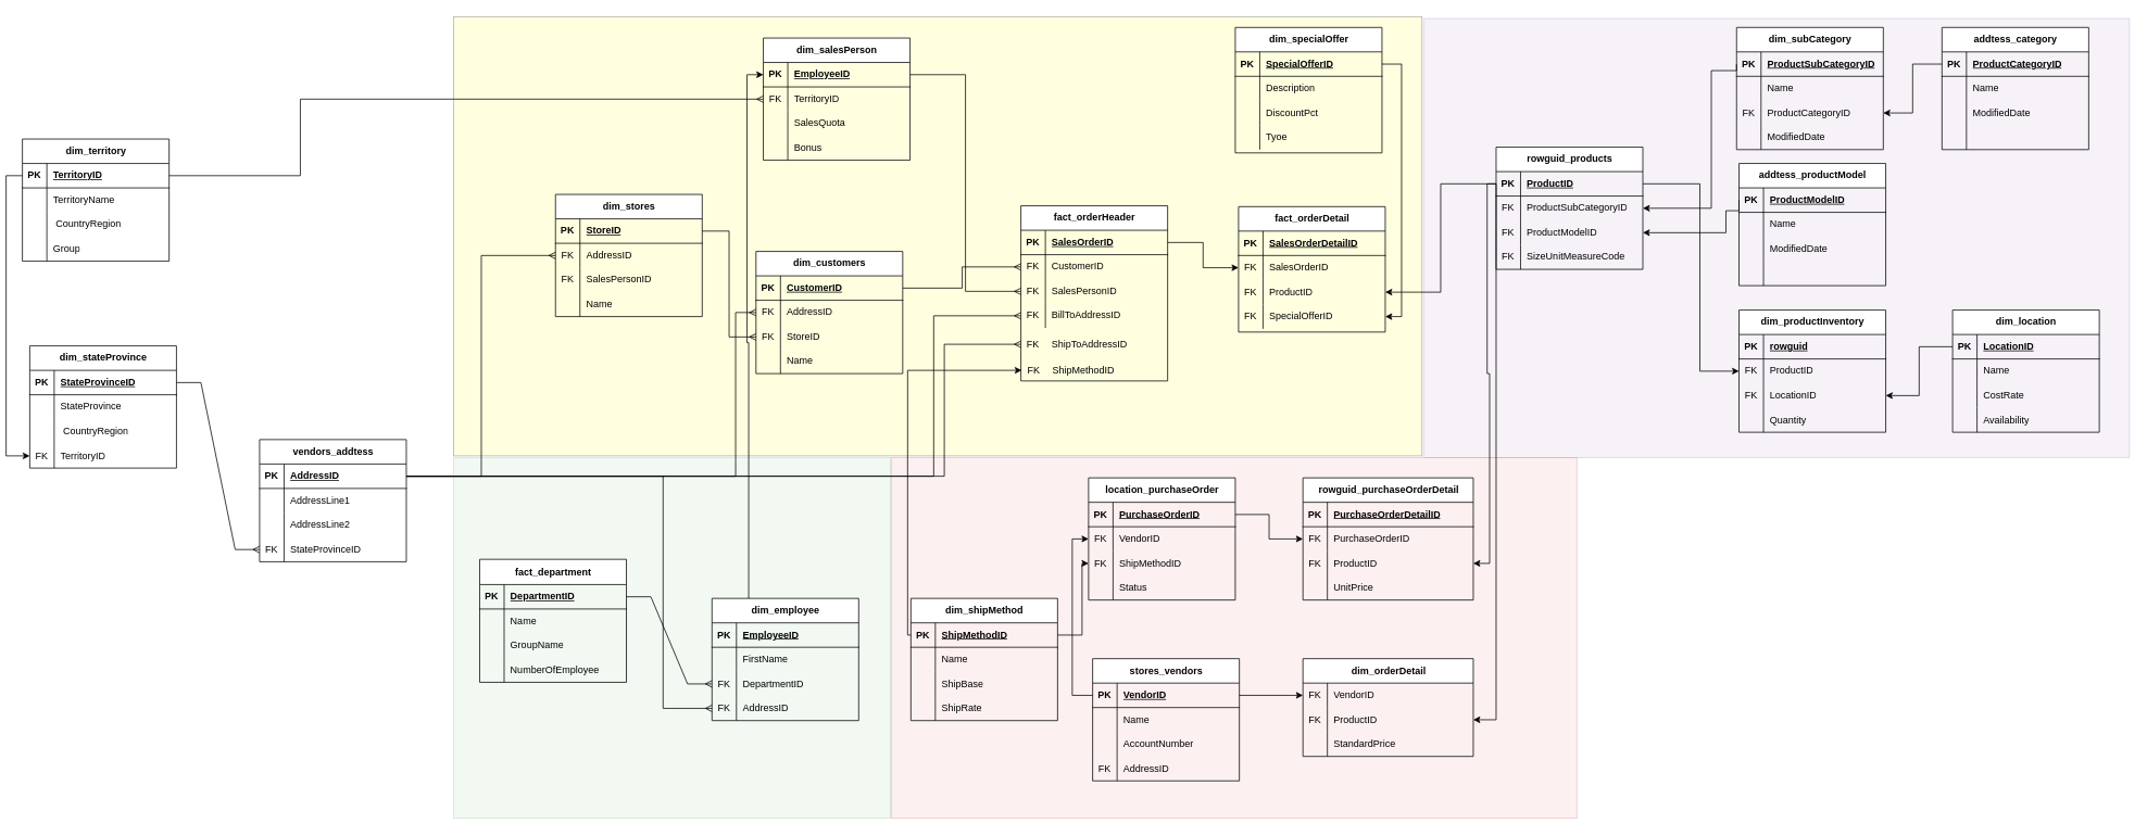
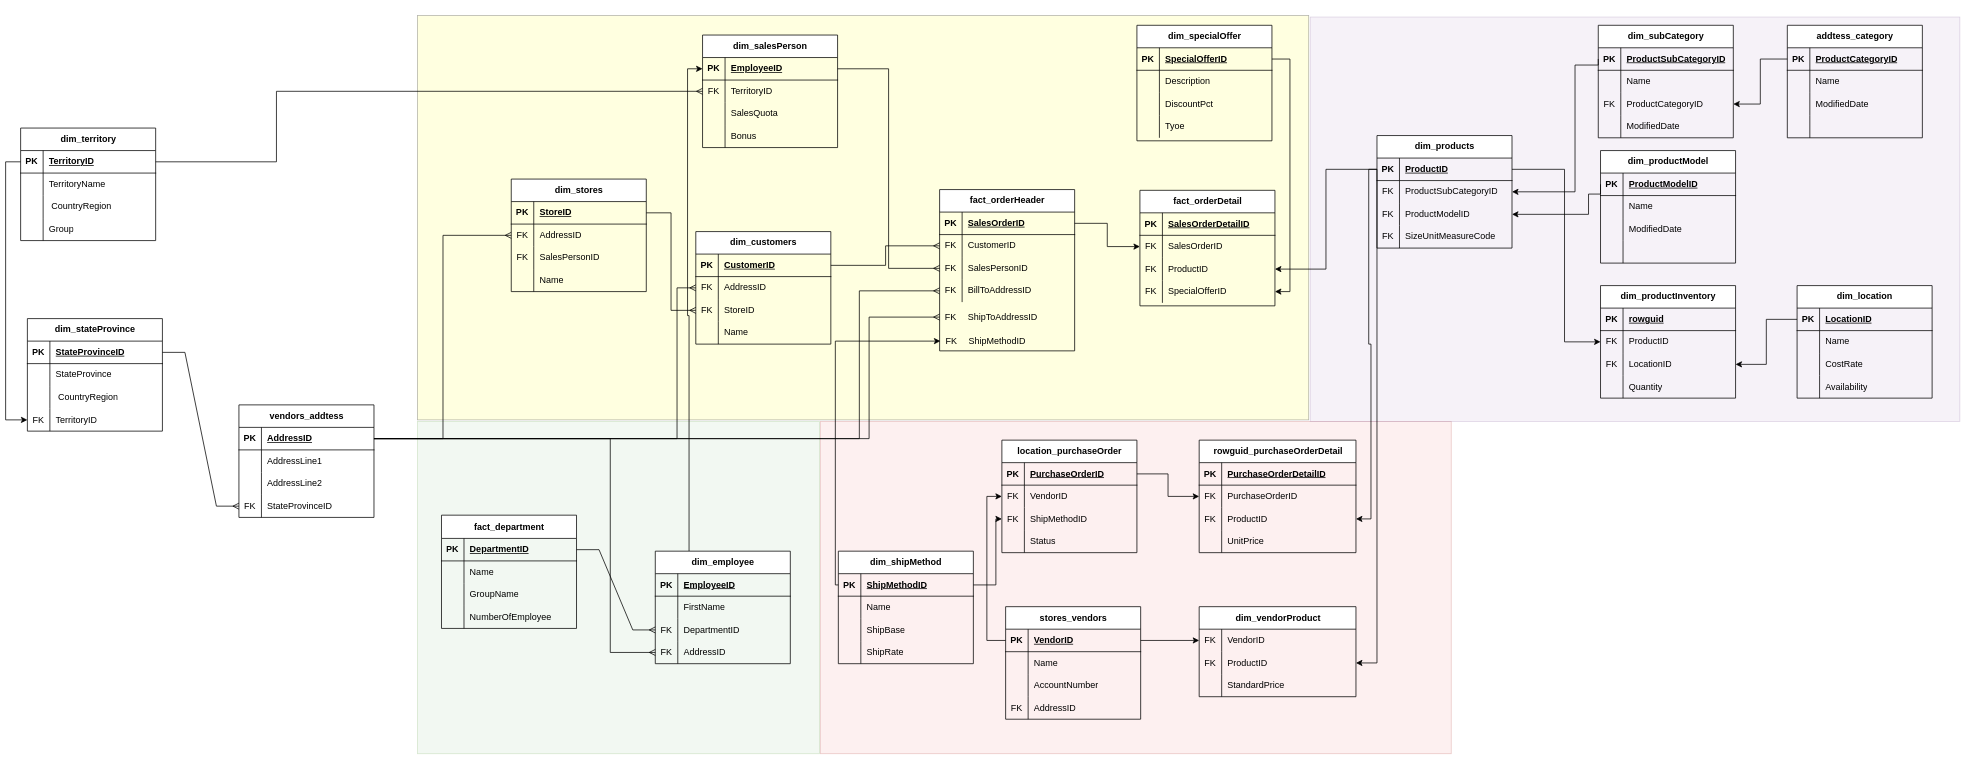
- <mxCell id="166" value="rowguid_products" style="shape=table;startSize=30;container=1;collapsible=1;childLayout=tableLayout;fixedRows=1;rowLines=0;fontStyle=1;align=center;resizeLast=1;html=1;" vertex="1" parent="1"><mxGeometry x="1828" y="180" width="180" height="150" as="geometry" /></mxCell>
+ <mxCell id="166" value="dim_products" style="shape=table;startSize=30;container=1;collapsible=1;childLayout=tableLayout;fixedRows=1;rowLines=0;fontStyle=1;align=center;resizeLast=1;html=1;" vertex="1" parent="1"><mxGeometry x="1828" y="180" width="180" height="150" as="geometry" /></mxCell>
- <mxCell id="208" value="addtess_productModel" style="shape=table;startSize=30;container=1;collapsible=1;childLayout=tableLayout;fixedRows=1;rowLines=0;fontStyle=1;align=center;resizeLast=1;html=1;" vertex="1" parent="1"><mxGeometry x="2126" y="200" width="180" height="150" as="geometry" /></mxCell>
+ <mxCell id="208" value="dim_productModel" style="shape=table;startSize=30;container=1;collapsible=1;childLayout=tableLayout;fixedRows=1;rowLines=0;fontStyle=1;align=center;resizeLast=1;html=1;" vertex="1" parent="1"><mxGeometry x="2126" y="200" width="180" height="150" as="geometry" /></mxCell>
- <mxCell id="293" value="dim_orderDetail" style="shape=table;startSize=30;container=1;collapsible=1;childLayout=tableLayout;fixedRows=1;rowLines=0;fontStyle=1;align=center;resizeLast=1;html=1;" vertex="1" parent="1"><mxGeometry x="1591" y="808" width="209" height="120" as="geometry" /></mxCell>
+ <mxCell id="293" value="dim_vendorProduct" style="shape=table;startSize=30;container=1;collapsible=1;childLayout=tableLayout;fixedRows=1;rowLines=0;fontStyle=1;align=center;resizeLast=1;html=1;" vertex="1" parent="1"><mxGeometry x="1591" y="808" width="209" height="120" as="geometry" /></mxCell>
